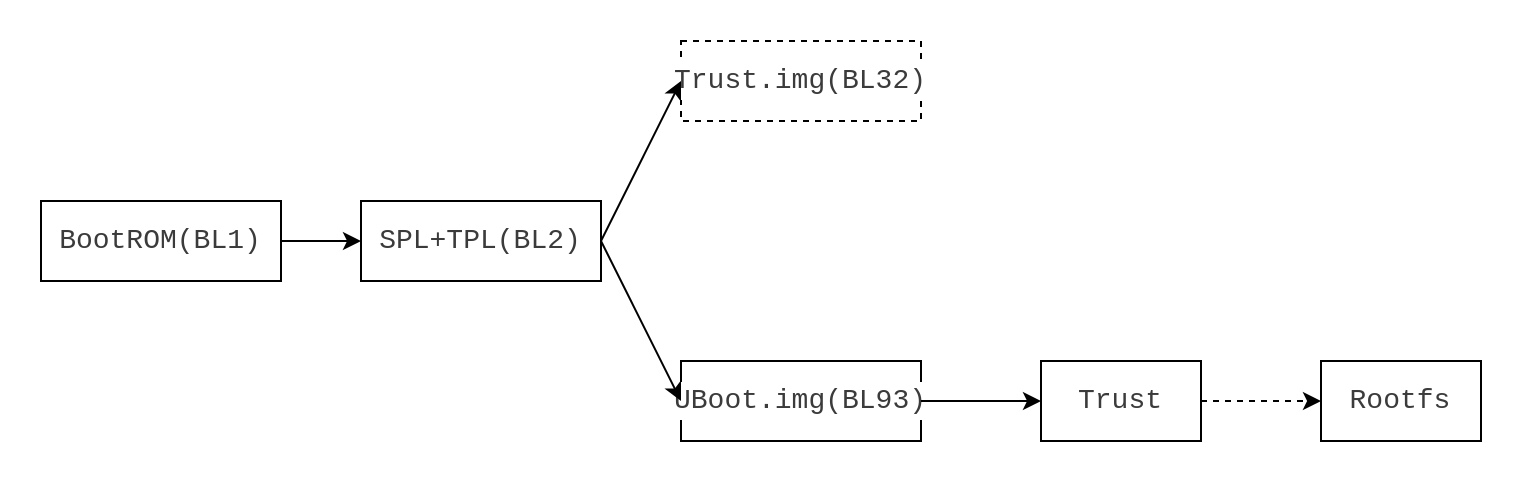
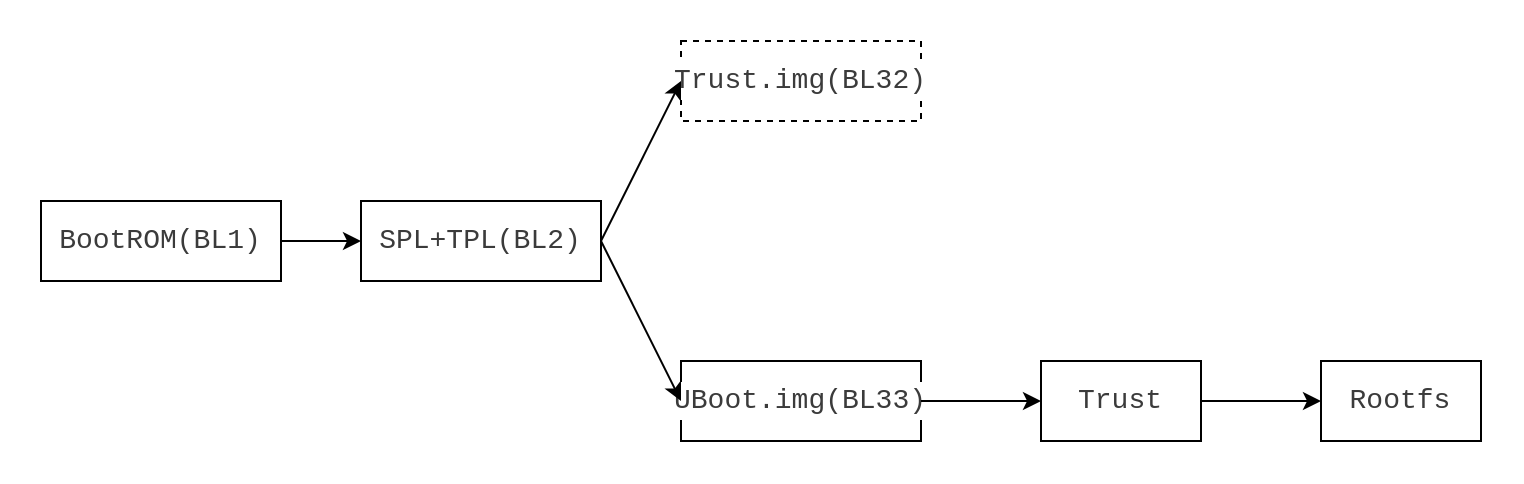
- <mxCell id="5" value="&lt;div style=&quot;color: rgb(59, 59, 59); background-color: rgb(255, 255, 255); font-family: Consolas, &amp;quot;Courier New&amp;quot;, monospace; font-size: 14px; line-height: 19px;&quot;&gt;UBoot.img(BL93)&lt;/div&gt;" style="rounded=0;whiteSpace=wrap;html=1;" parent="1" vertex="1"><mxGeometry x="340" y="180" width="120" height="40" as="geometry" /></mxCell>
+ <mxCell id="5" value="&lt;div style=&quot;color: rgb(59, 59, 59); background-color: rgb(255, 255, 255); font-family: Consolas, &amp;quot;Courier New&amp;quot;, monospace; font-size: 14px; line-height: 19px;&quot;&gt;UBoot.img(BL33)&lt;/div&gt;" style="rounded=0;whiteSpace=wrap;html=1;" parent="1" vertex="1"><mxGeometry x="340" y="180" width="120" height="40" as="geometry" /></mxCell>
- <mxCell id="12" value="" style="endArrow=classic;html=1;exitX=1;exitY=0.5;exitDx=0;exitDy=0;entryX=0;entryY=0.5;entryDx=0;entryDy=0;dashed=1;" parent="1" source="6" target="7" edge="1"><mxGeometry width="50" height="50" relative="1" as="geometry"><mxPoint x="420" y="370" as="sourcePoint" /><mxPoint x="470" y="320" as="targetPoint" /></mxGeometry></mxCell>
+ <mxCell id="12" value="" style="endArrow=classic;html=1;exitX=1;exitY=0.5;exitDx=0;exitDy=0;entryX=0;entryY=0.5;entryDx=0;entryDy=0;" parent="1" source="6" target="7" edge="1"><mxGeometry width="50" height="50" relative="1" as="geometry"><mxPoint x="420" y="370" as="sourcePoint" /><mxPoint x="470" y="320" as="targetPoint" /></mxGeometry></mxCell>
